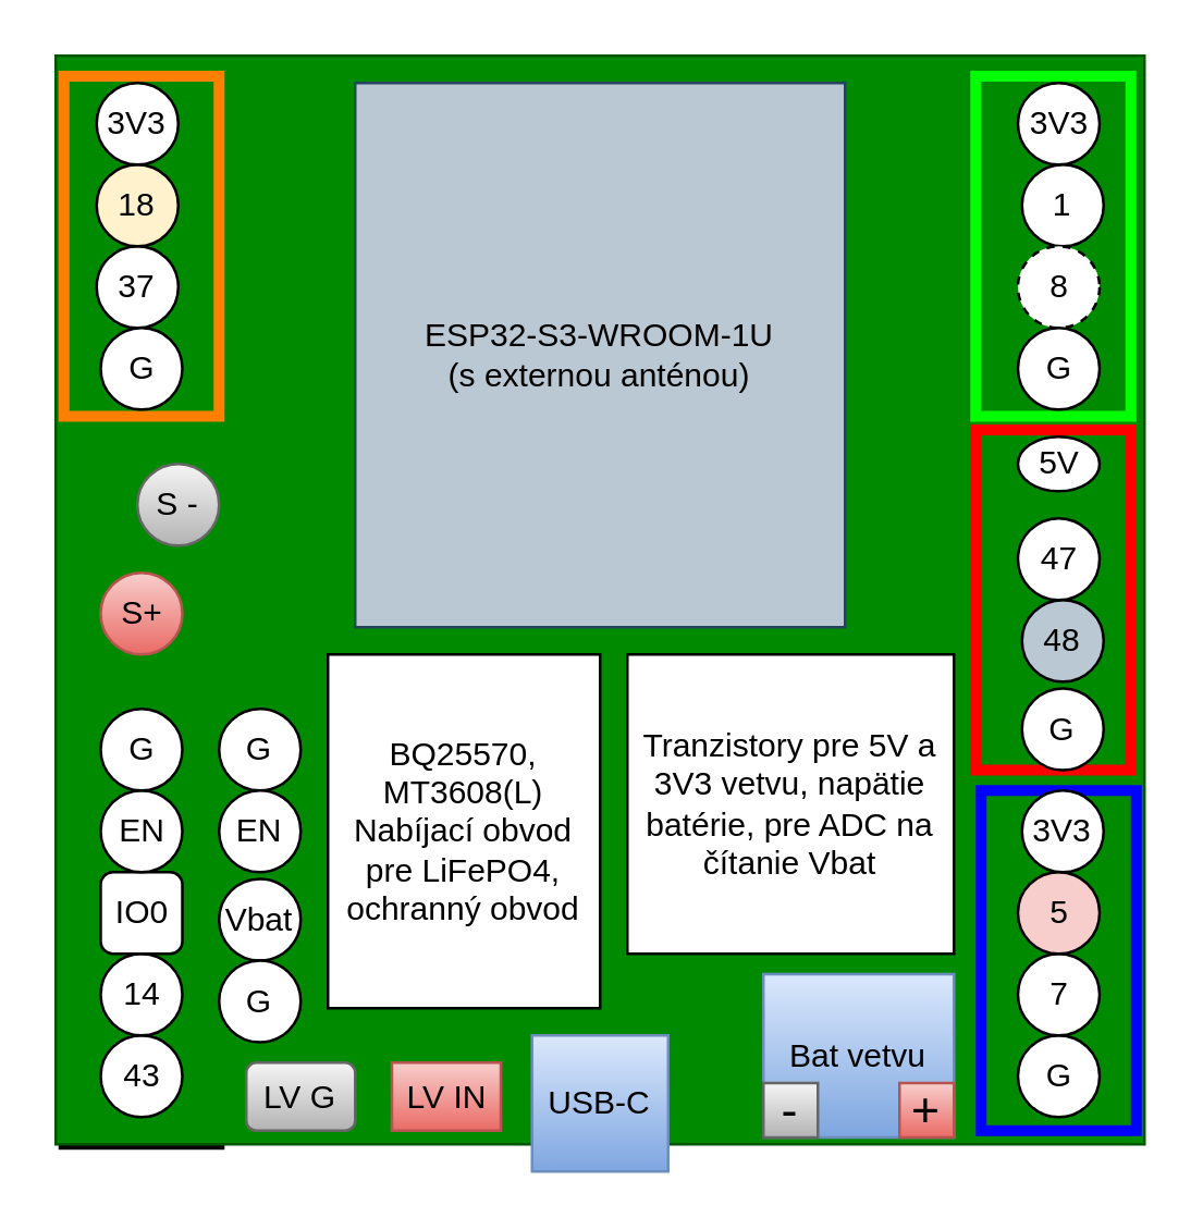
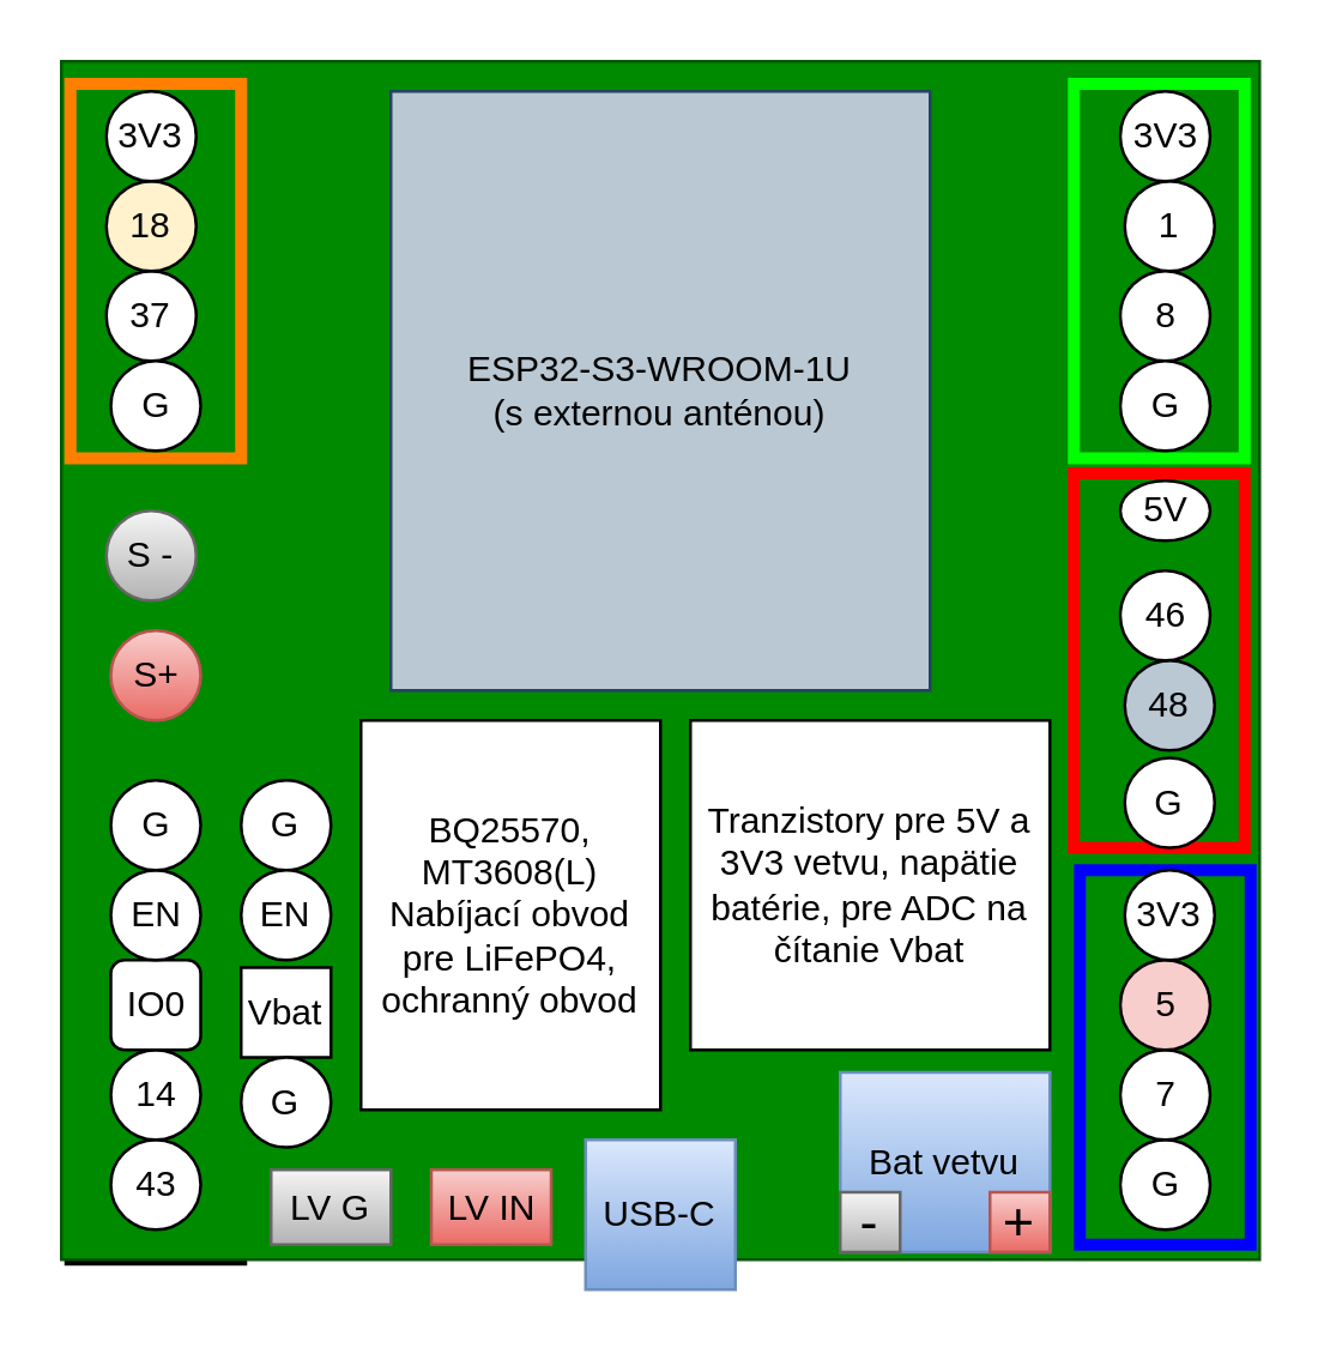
- <mxCell id="28" value="8" style="ellipse;whiteSpace=wrap;html=1;aspect=fixed;dashed=1;" parent="1" vertex="1"><mxGeometry x="373.5" y="90" width="30" height="30" as="geometry" /></mxCell>
+ <mxCell id="28" value="8" style="ellipse;whiteSpace=wrap;html=1;aspect=fixed;" parent="1" vertex="1"><mxGeometry x="373.5" y="90" width="30" height="30" as="geometry" /></mxCell>
- <mxCell id="38" value="S -" style="ellipse;whiteSpace=wrap;html=1;aspect=fixed;fillColor=#f5f5f5;gradientColor=#b3b3b3;strokeColor=#666666;" parent="1" vertex="1"><mxGeometry x="50" y="170" width="30" height="30" as="geometry" /></mxCell>
+ <mxCell id="38" value="S -" style="ellipse;whiteSpace=wrap;html=1;aspect=fixed;fillColor=#f5f5f5;gradientColor=#b3b3b3;strokeColor=#666666;" parent="1" vertex="1"><mxGeometry x="35" y="170" width="30" height="30" as="geometry" /></mxCell>
- <mxCell id="15" value="47" style="ellipse;whiteSpace=wrap;html=1;aspect=fixed;" parent="1" vertex="1"><mxGeometry x="373.5" y="190" width="30" height="30" as="geometry" /></mxCell>
+ <mxCell id="15" value="46" style="ellipse;whiteSpace=wrap;html=1;aspect=fixed;" parent="1" vertex="1"><mxGeometry x="373.5" y="190" width="30" height="30" as="geometry" /></mxCell>
- <mxCell id="42" value="Vbat" style="ellipse;whiteSpace=wrap;html=1;aspect=fixed;" vertex="1" parent="1"><mxGeometry x="80" y="322.5" width="30" height="30" as="geometry" /></mxCell>
+ <mxCell id="42" value="Vbat" style="whiteSpace=wrap;html=1;aspect=fixed;rounded=0;" vertex="1" parent="1"><mxGeometry x="80" y="322.5" width="30" height="30" as="geometry" /></mxCell>
- <mxCell id="37" value="LV G" style="whiteSpace=wrap;html=1;fillColor=#f5f5f5;gradientColor=#b3b3b3;strokeColor=#666666;rounded=1;" parent="1" vertex="1"><mxGeometry x="90" y="390" width="40" height="25" as="geometry" /></mxCell>
+ <mxCell id="37" value="LV G" style="rounded=0;whiteSpace=wrap;html=1;fillColor=#f5f5f5;gradientColor=#b3b3b3;strokeColor=#666666;" parent="1" vertex="1"><mxGeometry x="90" y="390" width="40" height="25" as="geometry" /></mxCell>
